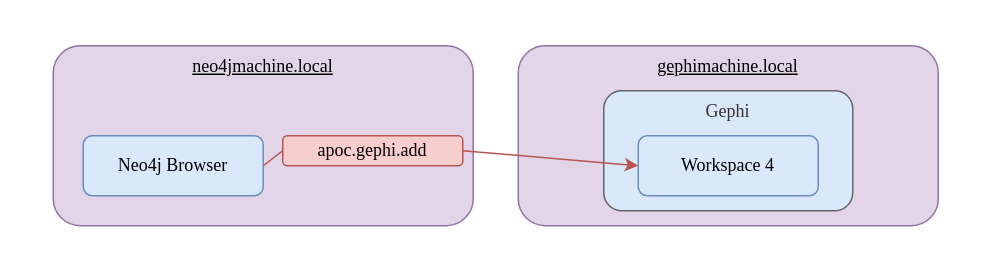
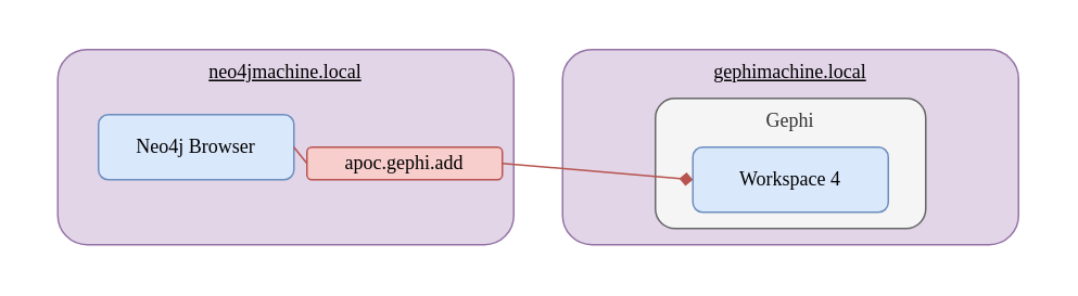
- <mxCell id="4" value="&lt;font face=&quot;Poppins&quot;&gt;Gephi&lt;/font&gt;" style="rounded=1;whiteSpace=wrap;html=1;fillColor=#dae8fc;strokeColor=#666666;fontColor=#333333;verticalAlign=top;" vertex="1" parent="1"><mxGeometry x="402" y="60" width="166" height="80" as="geometry" /></mxCell>
+ <mxCell id="4" value="&lt;font face=&quot;Poppins&quot;&gt;Gephi&lt;/font&gt;" style="rounded=1;whiteSpace=wrap;html=1;fillColor=#f5f5f5;strokeColor=#666666;fontColor=#333333;verticalAlign=top;" vertex="1" parent="1"><mxGeometry x="402" y="60" width="166" height="80" as="geometry" /></mxCell>
- <mxCell id="8" style="edgeStyle=none;rounded=0;orthogonalLoop=1;jettySize=auto;html=1;exitX=1;exitY=0.5;exitDx=0;exitDy=0;entryX=0;entryY=0.5;entryDx=0;entryDy=0;fillColor=#f8cecc;strokeColor=#b85450;" parent="1" source="9" target="7" edge="1"><mxGeometry relative="1" as="geometry" /></mxCell>
+ <mxCell id="8" style="edgeStyle=none;rounded=0;orthogonalLoop=1;jettySize=auto;html=1;exitX=1;exitY=0.5;exitDx=0;exitDy=0;entryX=0;entryY=0.5;entryDx=0;entryDy=0;fillColor=#f8cecc;strokeColor=#b85450;endArrow=diamond;" parent="1" source="9" target="7" edge="1"><mxGeometry relative="1" as="geometry" /></mxCell>
- <mxCell id="6" value="&lt;font face=&quot;Poppins&quot;&gt;Neo4j Browser&lt;/font&gt;" style="rounded=1;whiteSpace=wrap;html=1;fillColor=#dae8fc;strokeColor=#6c8ebf;" parent="1" vertex="1"><mxGeometry x="55" y="90" width="120" height="40" as="geometry" /></mxCell>
+ <mxCell id="6" value="&lt;font face=&quot;Poppins&quot;&gt;Neo4j Browser&lt;/font&gt;" style="rounded=1;whiteSpace=wrap;html=1;fillColor=#dae8fc;strokeColor=#6c8ebf;" parent="1" vertex="1"><mxGeometry x="60" y="70" width="120" height="40" as="geometry" /></mxCell>
